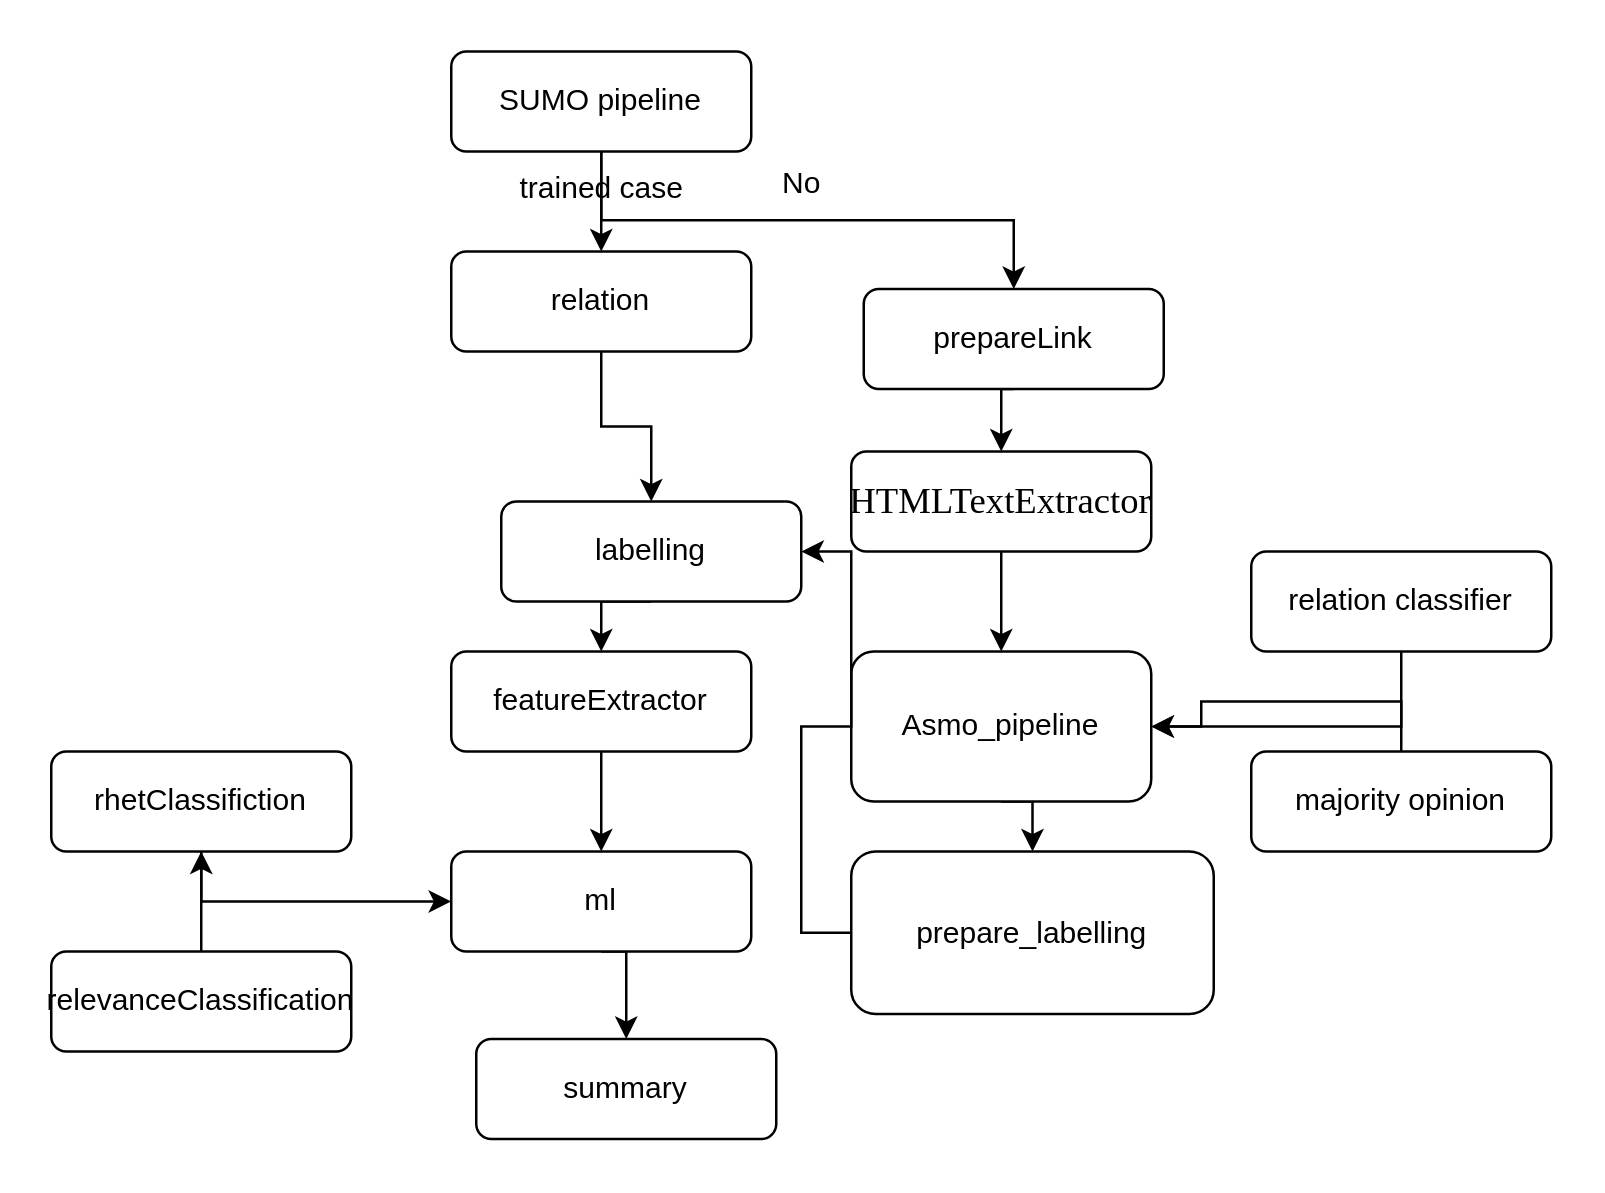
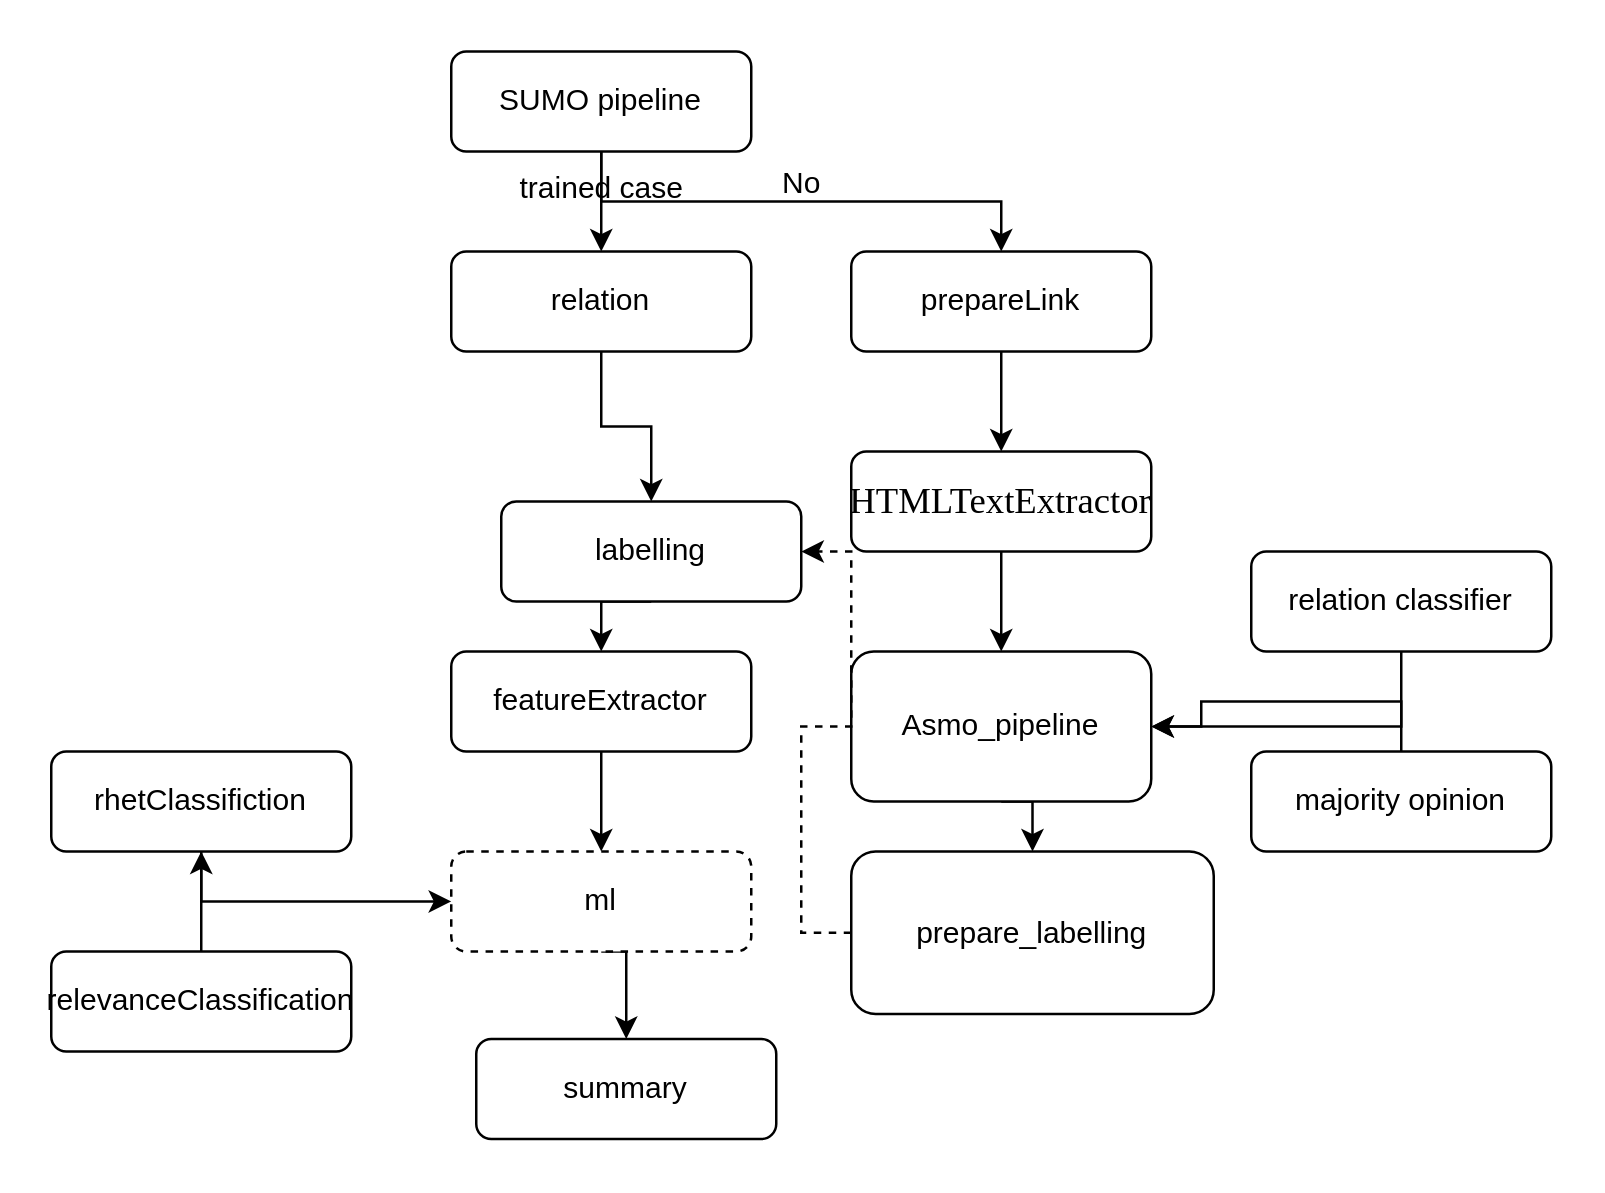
- <mxCell id="9" value="prepareLink" style="rounded=1;whiteSpace=wrap;html=1;" vertex="1" parent="1"><mxGeometry x="345" y="115" width="120" height="40" as="geometry" /></mxCell>
+ <mxCell id="9" value="prepareLink" style="rounded=1;whiteSpace=wrap;html=1;" vertex="1" parent="1"><mxGeometry x="340" y="100" width="120" height="40" as="geometry" /></mxCell>
- <mxCell id="30" style="edgeStyle=orthogonalEdgeStyle;rounded=0;orthogonalLoop=1;jettySize=auto;html=1;exitX=0;exitY=0.5;exitDx=0;exitDy=0;entryX=1;entryY=0.5;entryDx=0;entryDy=0;" edge="1" parent="1" source="31" target="12"><mxGeometry relative="1" as="geometry" /></mxCell>
+ <mxCell id="30" style="edgeStyle=orthogonalEdgeStyle;rounded=0;orthogonalLoop=1;jettySize=auto;html=1;exitX=0;exitY=0.5;exitDx=0;exitDy=0;entryX=1;entryY=0.5;entryDx=0;entryDy=0;dashed=1;" edge="1" parent="1" source="31" target="12"><mxGeometry relative="1" as="geometry" /></mxCell>
- <mxCell id="16" value="ml" style="rounded=1;whiteSpace=wrap;html=1;" vertex="1" parent="1"><mxGeometry x="180" y="340" width="120" height="40" as="geometry" /></mxCell>
+ <mxCell id="16" value="ml" style="rounded=1;whiteSpace=wrap;html=1;dashed=1;" vertex="1" parent="1"><mxGeometry x="180" y="340" width="120" height="40" as="geometry" /></mxCell>
